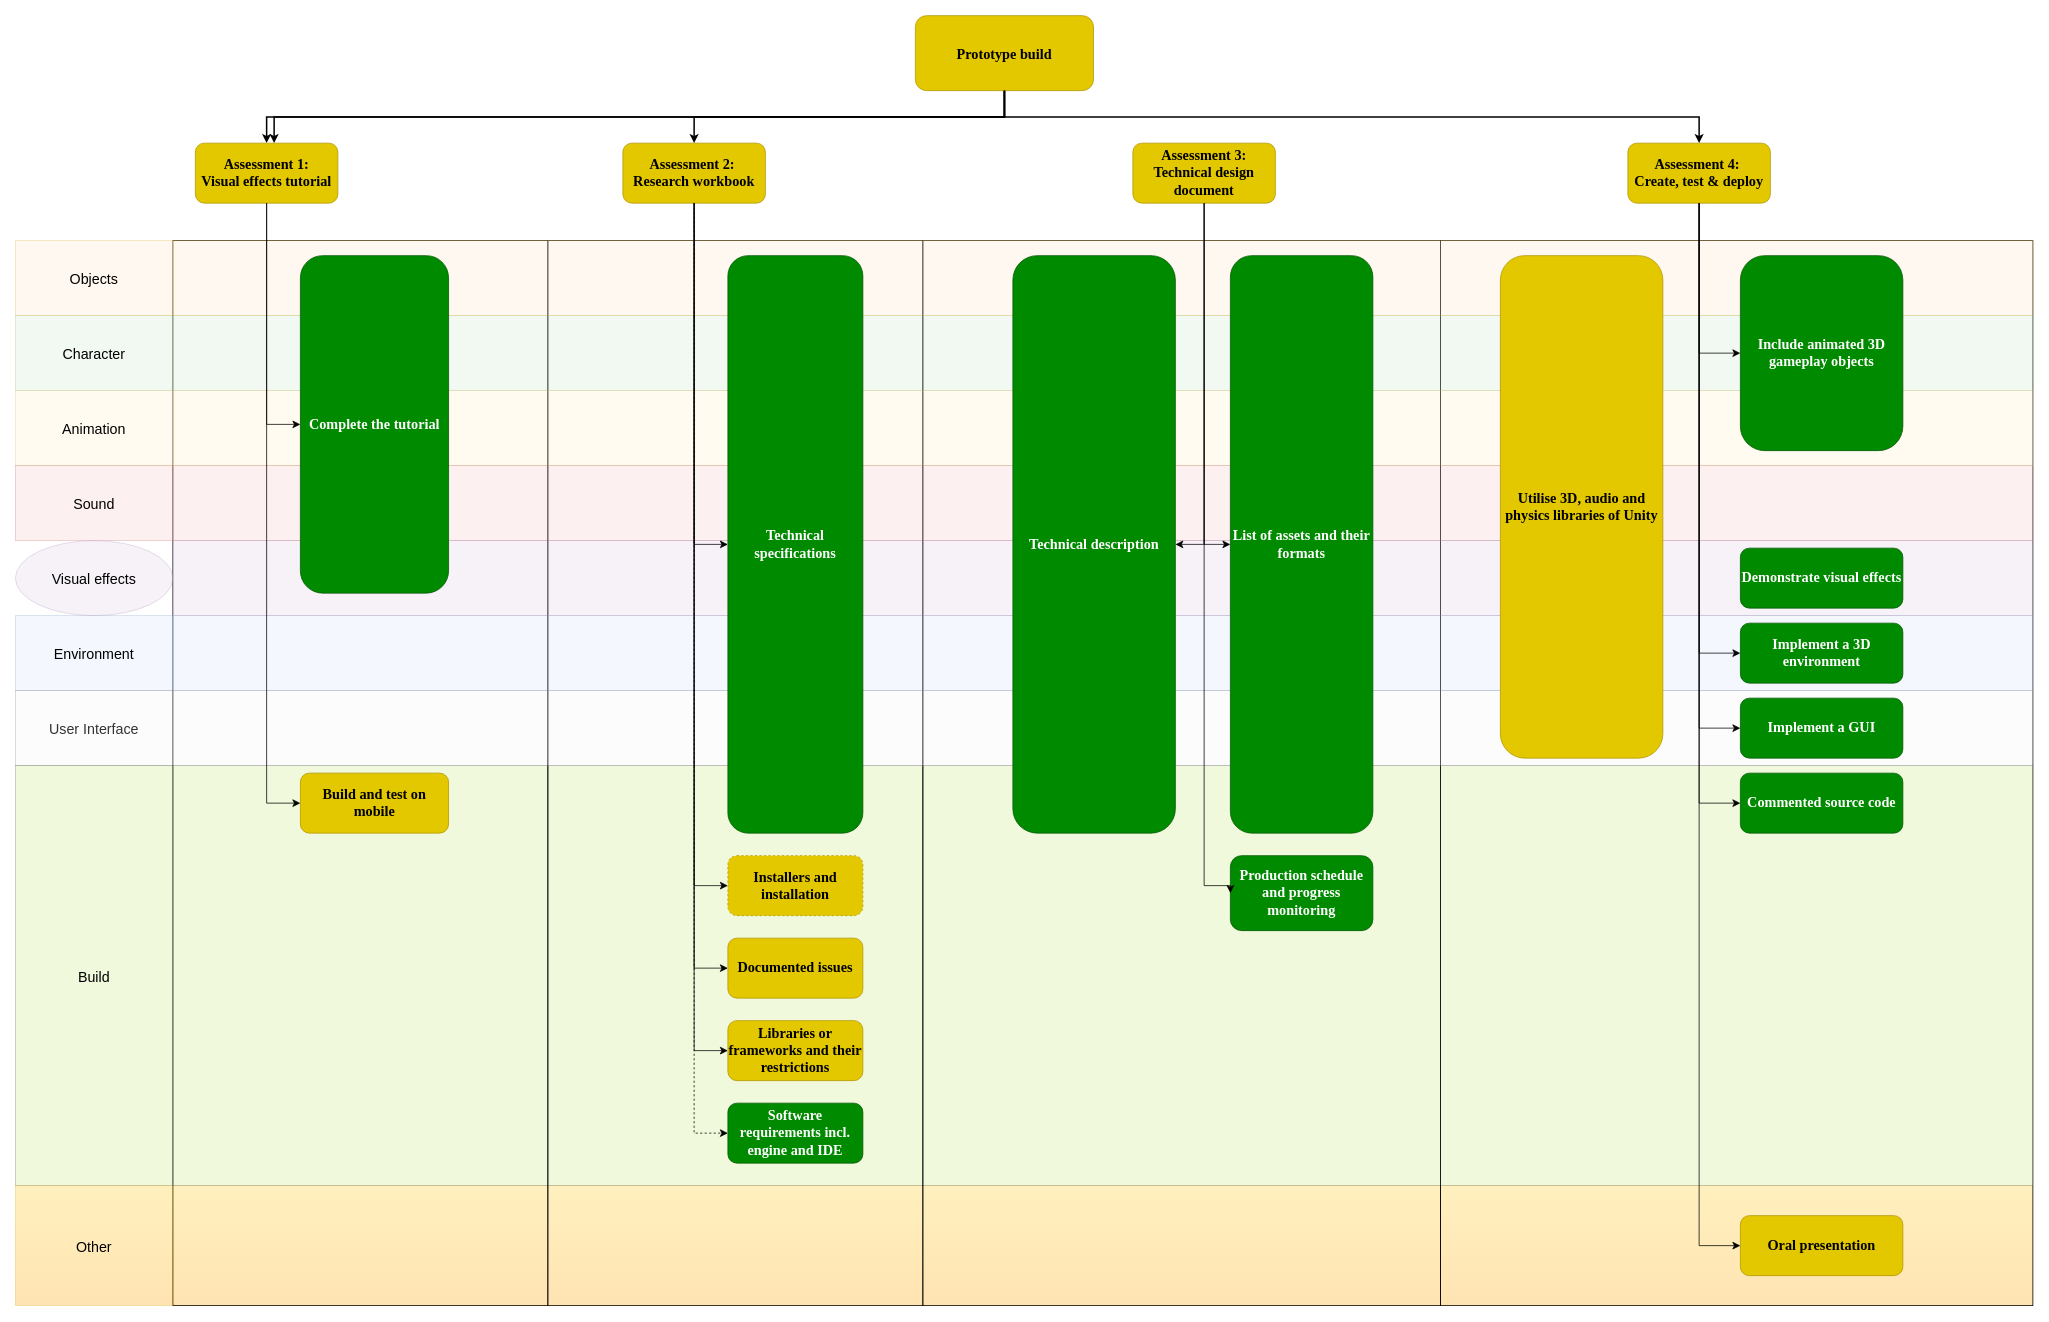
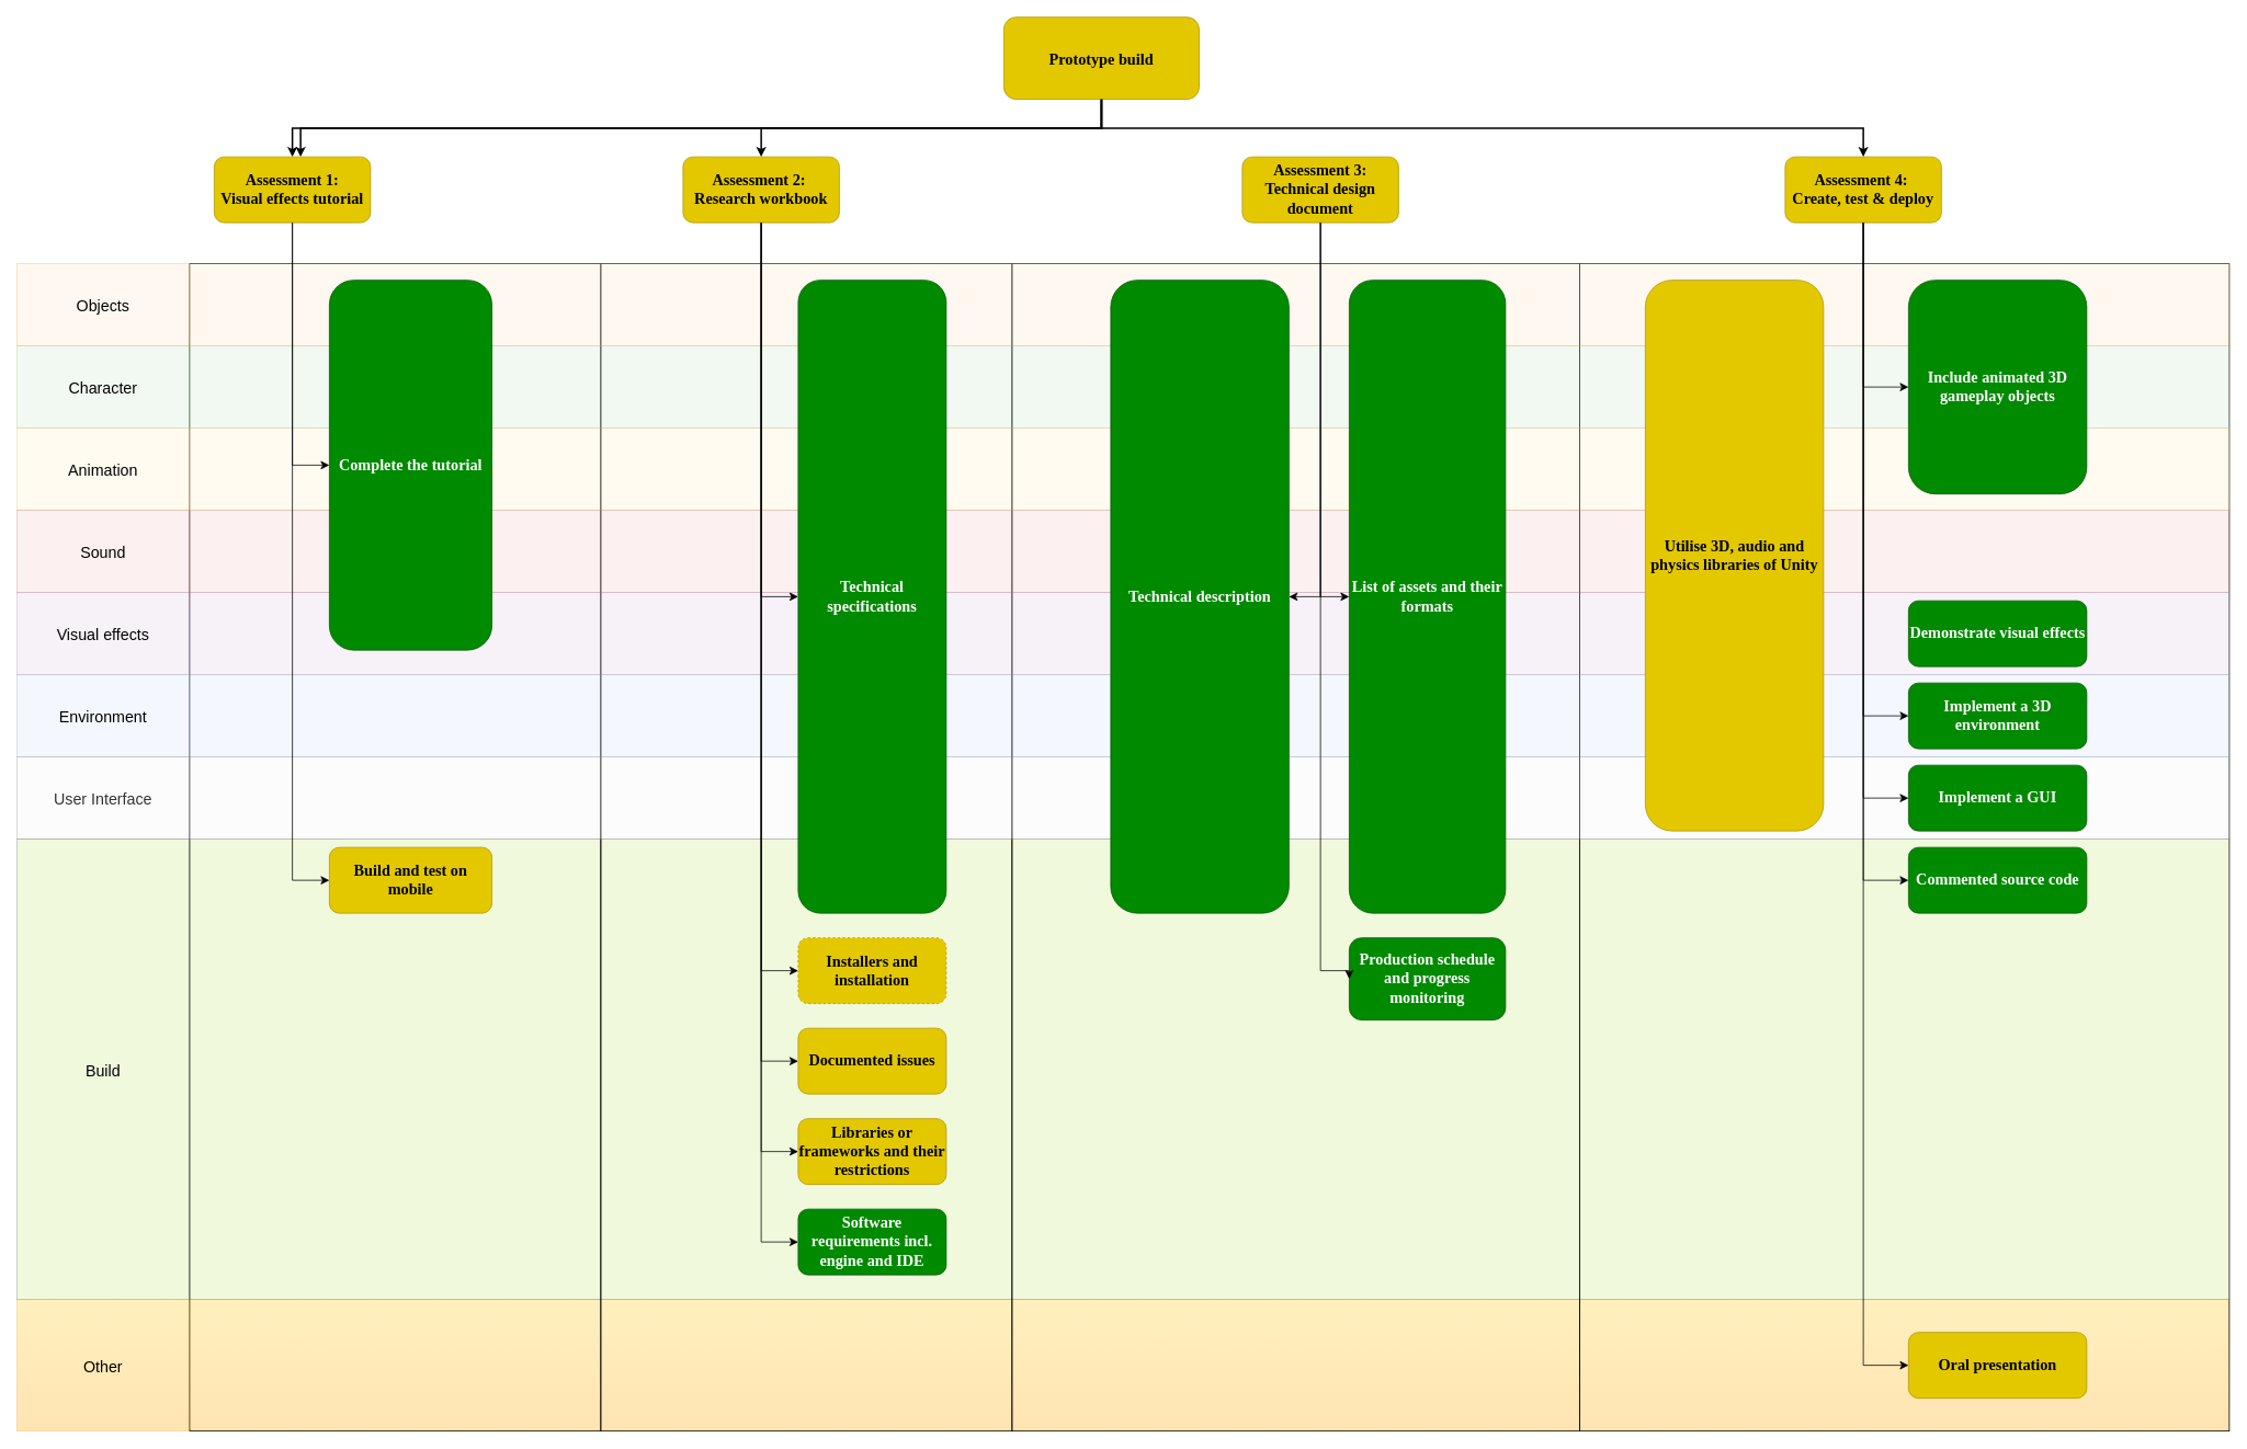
- <mxCell id="40" value="Visual effects" style="ellipse;fillColor=#e1d5e7;strokeColor=#9673a6;opacity=30;fontSize=19;" parent="1" vertex="1"><mxGeometry x="20" y="720" width="210" height="100.0" as="geometry" /></mxCell>
+ <mxCell id="40" value="Visual effects" style="fillColor=#e1d5e7;strokeColor=#9673a6;opacity=30;fontSize=19;" parent="1" vertex="1"><mxGeometry x="20" y="720" width="210" height="100.0" as="geometry" /></mxCell>
- <mxCell id="54" value="" style="edgeStyle=segmentEdgeStyle;endArrow=classic;html=1;curved=0;rounded=0;endSize=8;startSize=8;exitX=0.5;exitY=1;exitDx=0;exitDy=0;entryX=0;entryY=0.5;entryDx=0;entryDy=0;dashed=1;" parent="1" source="30" target="50" edge="1"><mxGeometry width="50" height="50" relative="1" as="geometry"><mxPoint x="955" y="250" as="sourcePoint" /><mxPoint x="880" y="1300" as="targetPoint" /><Array as="points"><mxPoint x="925" y="1510" /></Array></mxGeometry></mxCell>
+ <mxCell id="54" value="" style="edgeStyle=segmentEdgeStyle;endArrow=classic;html=1;curved=0;rounded=0;endSize=8;startSize=8;exitX=0.5;exitY=1;exitDx=0;exitDy=0;entryX=0;entryY=0.5;entryDx=0;entryDy=0;" parent="1" source="30" target="50" edge="1"><mxGeometry width="50" height="50" relative="1" as="geometry"><mxPoint x="955" y="250" as="sourcePoint" /><mxPoint x="880" y="1300" as="targetPoint" /><Array as="points"><mxPoint x="925" y="1510" /></Array></mxGeometry></mxCell>
